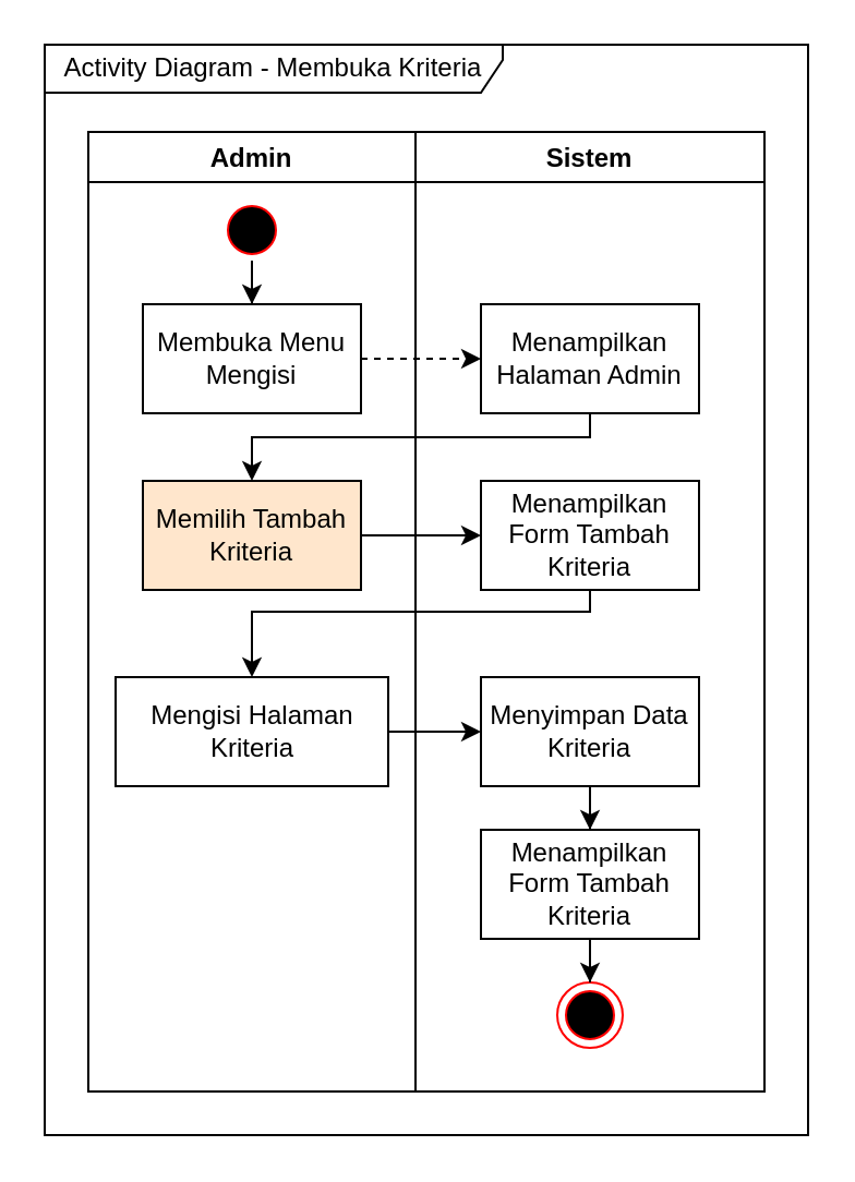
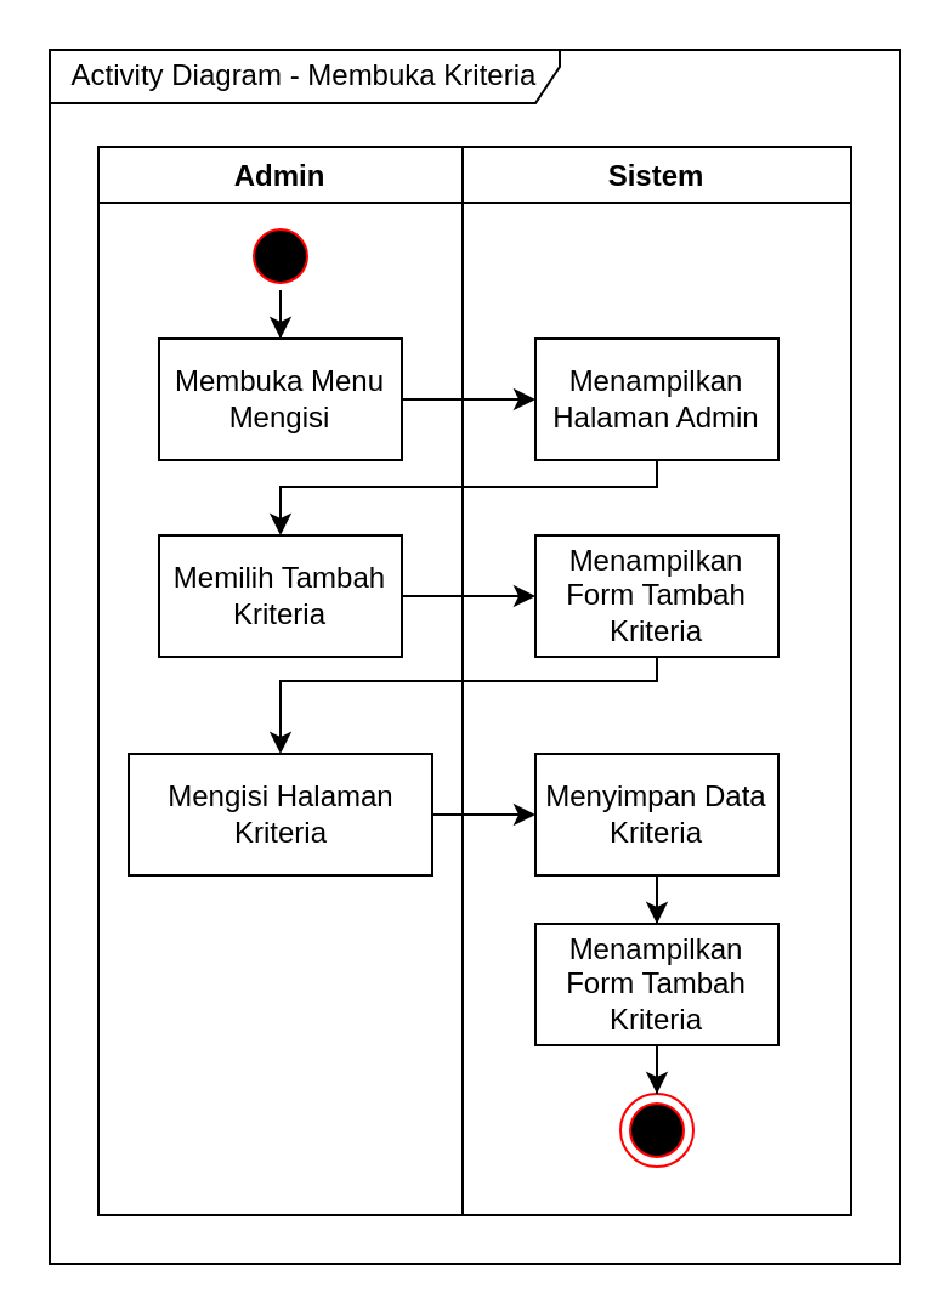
- <mxCell id="6" style="edgeStyle=orthogonalEdgeStyle;rounded=0;orthogonalLoop=1;jettySize=auto;html=1;entryX=0;entryY=0.5;entryDx=0;entryDy=0;dashed=1;" parent="1" source="7" target="9" edge="1"><mxGeometry relative="1" as="geometry" /></mxCell>
+ <mxCell id="6" style="edgeStyle=orthogonalEdgeStyle;rounded=0;orthogonalLoop=1;jettySize=auto;html=1;entryX=0;entryY=0.5;entryDx=0;entryDy=0;" parent="1" source="7" target="9" edge="1"><mxGeometry relative="1" as="geometry" /></mxCell>
- <mxCell id="17" value="Memilih Tambah Kriteria" style="html=1;dashed=0;whiteSpace=wrap;fillColor=#ffe6cc;" parent="1" vertex="1"><mxGeometry x="65" y="220" width="100" height="50" as="geometry" /></mxCell>
+ <mxCell id="17" value="Memilih Tambah Kriteria" style="html=1;dashed=0;whiteSpace=wrap;" parent="1" vertex="1"><mxGeometry x="65" y="220" width="100" height="50" as="geometry" /></mxCell>
